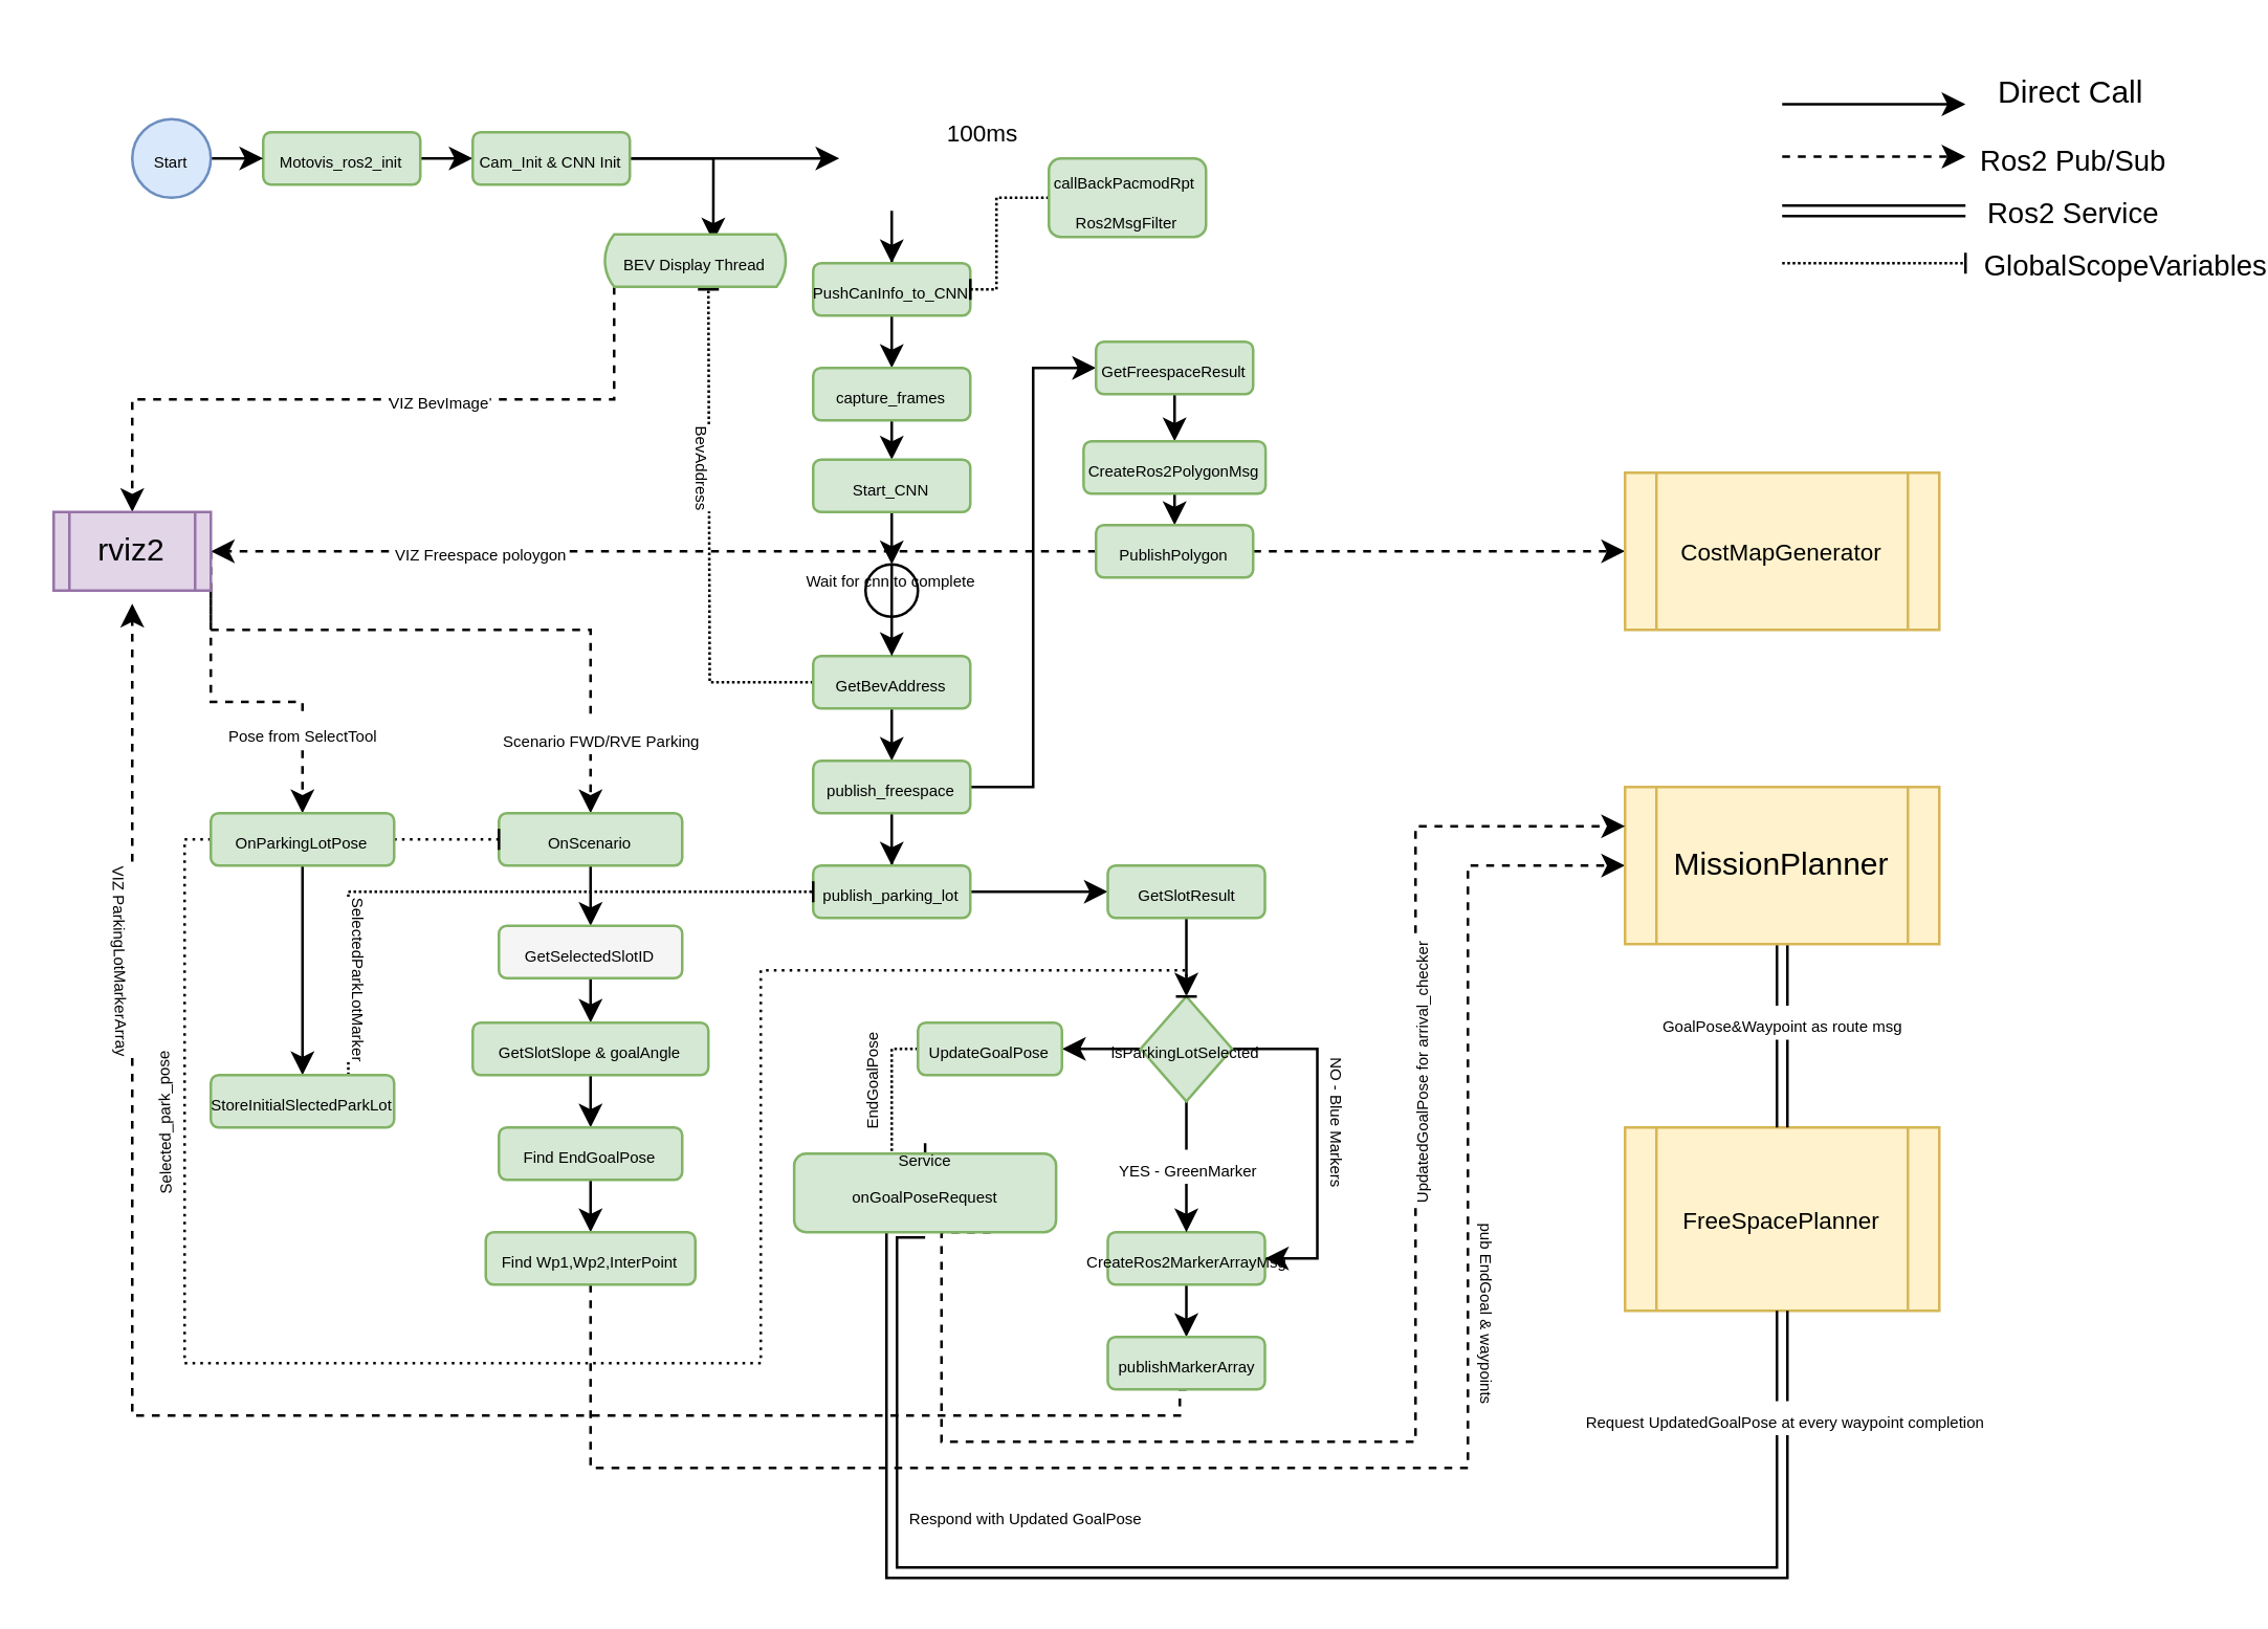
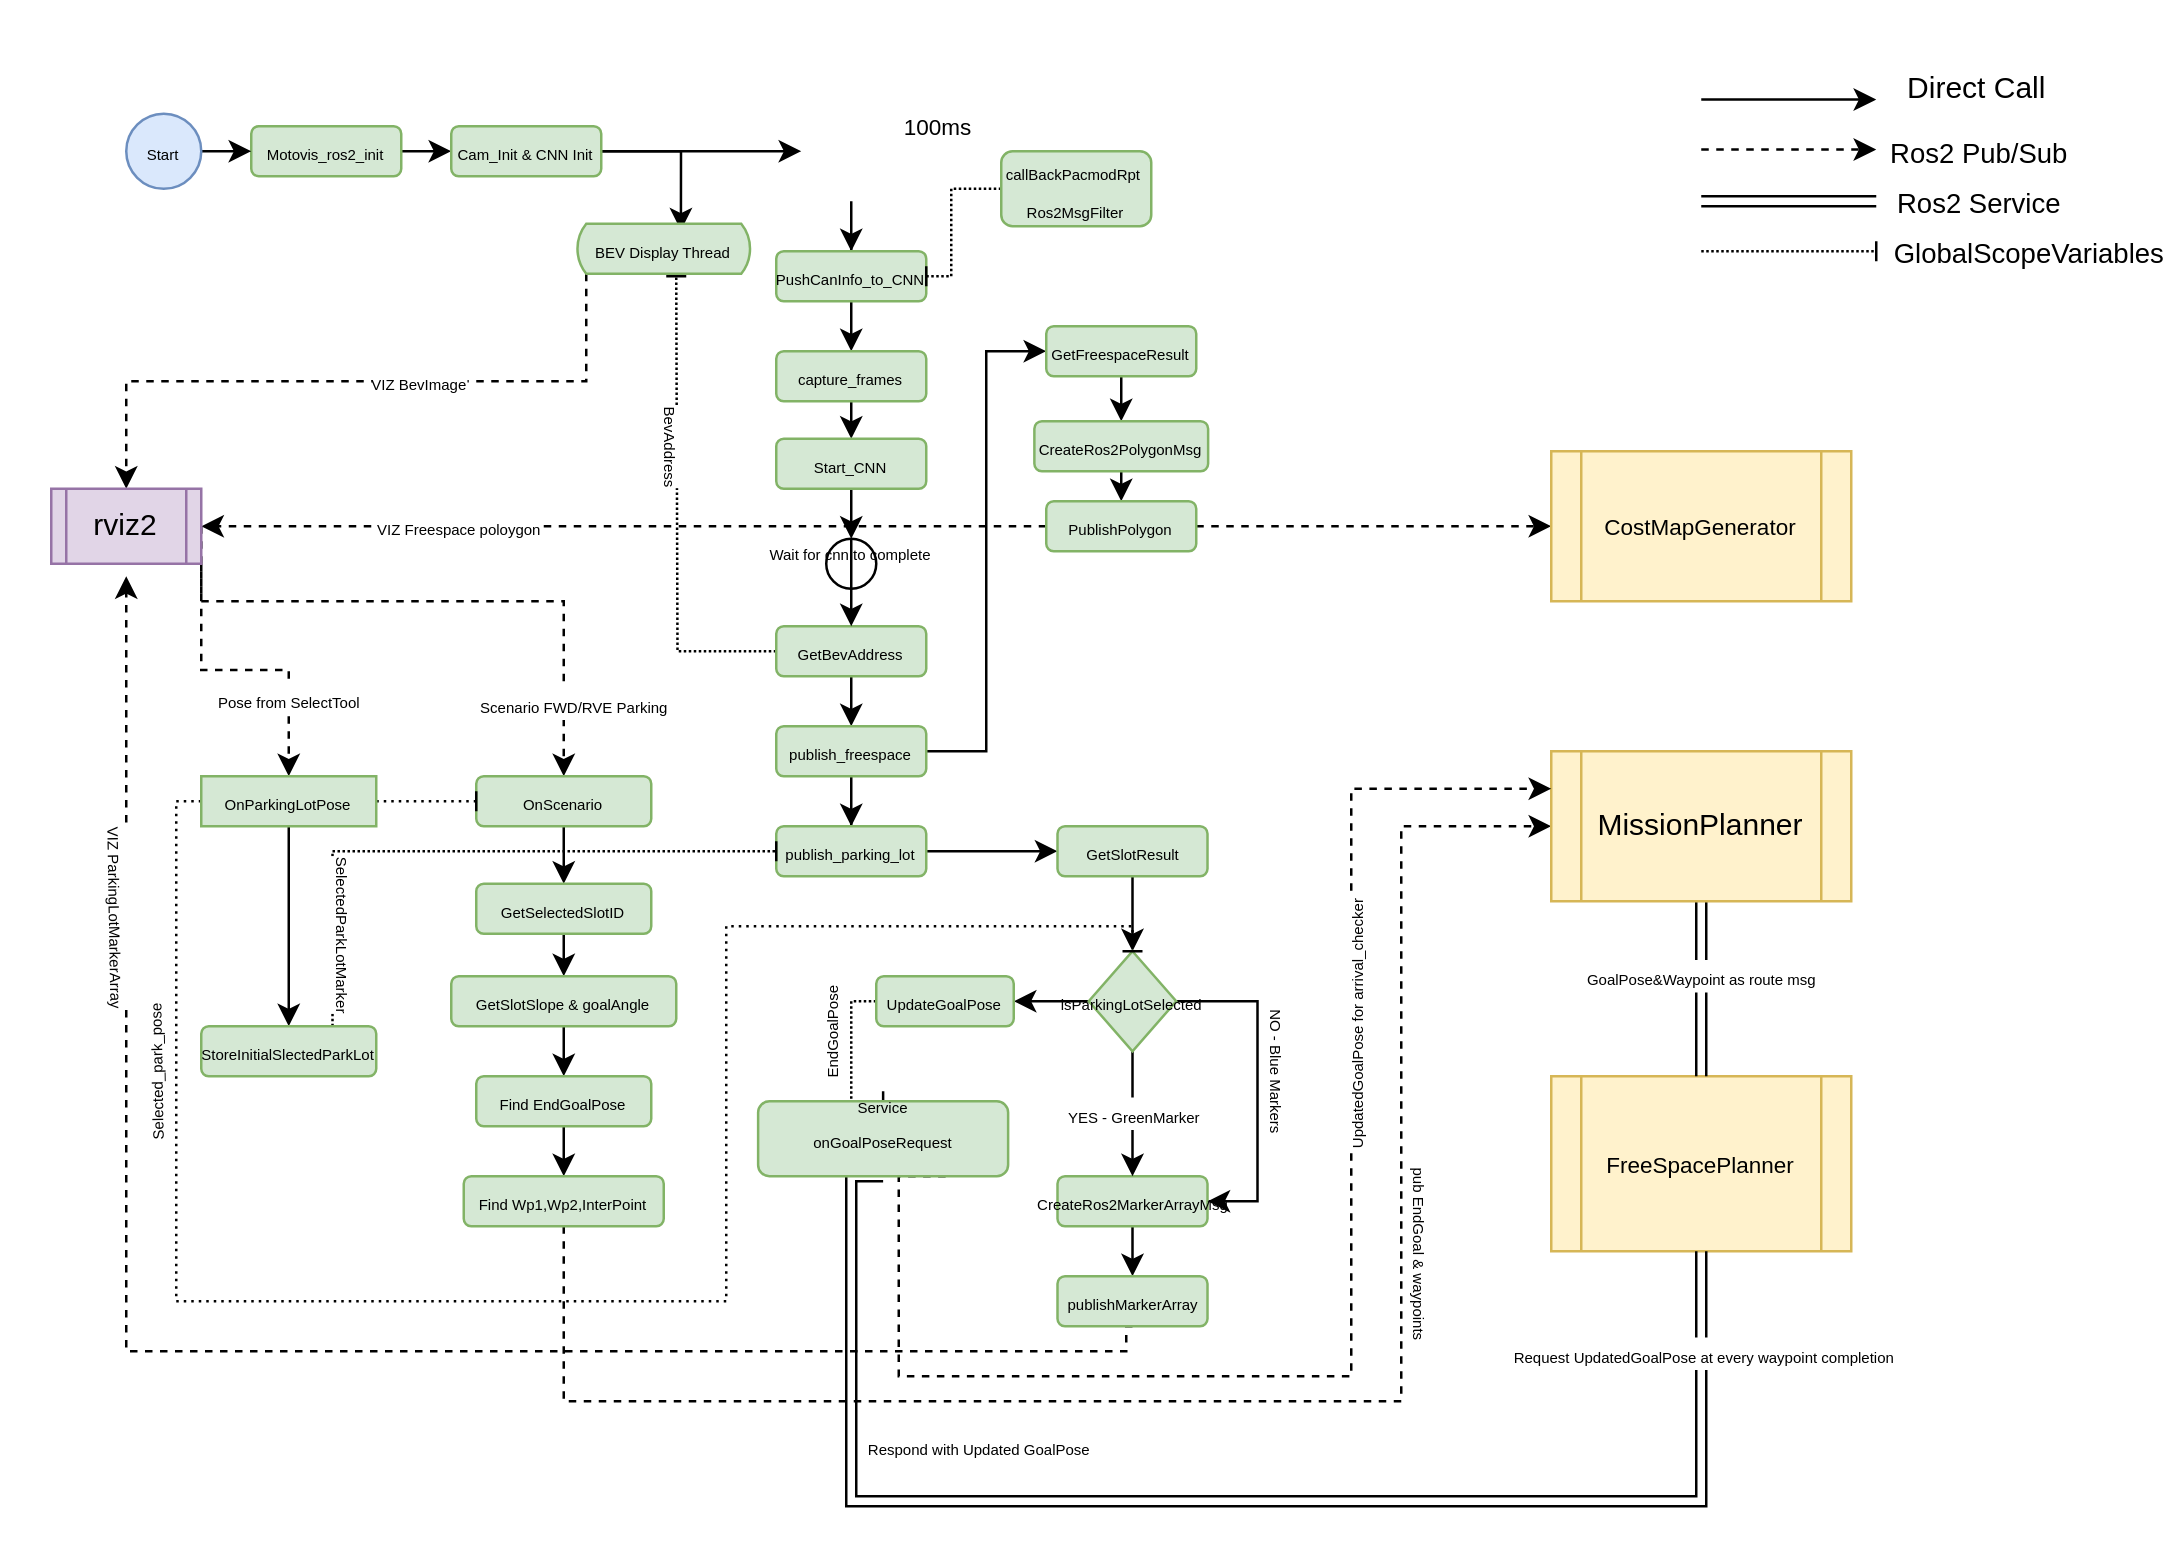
- <mxCell id="79" value="&lt;font style=&quot;font-size: 6px;&quot;&gt;OnParkingLotPose&lt;/font&gt;" style="rounded=1;whiteSpace=wrap;html=1;fillColor=#d5e8d4;strokeColor=#82b366;" parent="1" vertex="1"><mxGeometry x="80" y="310" width="70" height="20" as="geometry" /></mxCell>
+ <mxCell id="79" value="&lt;font style=&quot;font-size: 6px;&quot;&gt;OnParkingLotPose&lt;/font&gt;" style="whiteSpace=wrap;html=1;fillColor=#d5e8d4;strokeColor=#82b366;rounded=0;" parent="1" vertex="1"><mxGeometry x="80" y="310" width="70" height="20" as="geometry" /></mxCell>
- <mxCell id="63" value="&lt;font style=&quot;font-size: 6px;&quot;&gt;GetSelectedSlotID&lt;/font&gt;" style="rounded=1;whiteSpace=wrap;html=1;fillColor=#f5f5f5;strokeColor=#82b366;" parent="1" vertex="1"><mxGeometry x="190" y="353" width="70" height="20" as="geometry" /></mxCell>
+ <mxCell id="63" value="&lt;font style=&quot;font-size: 6px;&quot;&gt;GetSelectedSlotID&lt;/font&gt;" style="rounded=1;whiteSpace=wrap;html=1;fillColor=#d5e8d4;strokeColor=#82b366;" parent="1" vertex="1"><mxGeometry x="190" y="353" width="70" height="20" as="geometry" /></mxCell>
